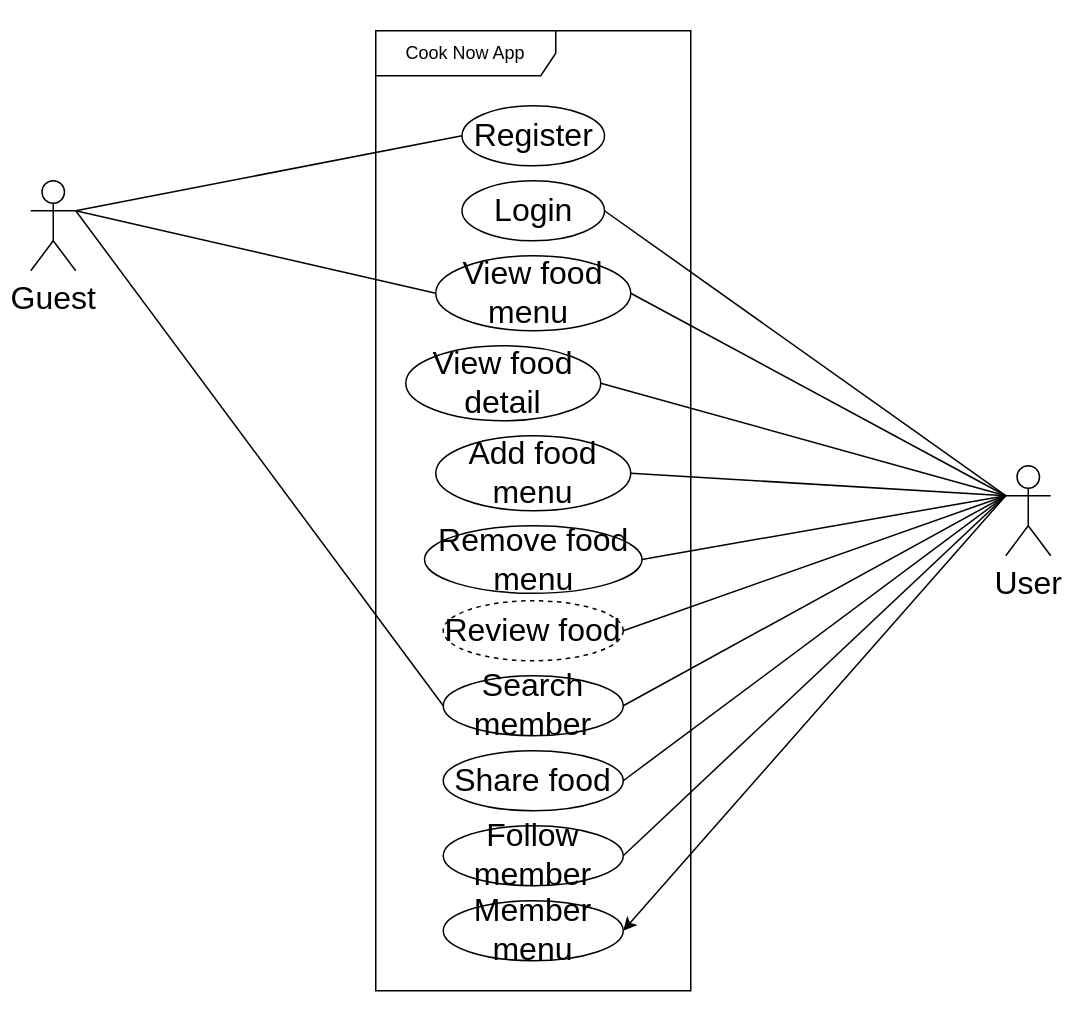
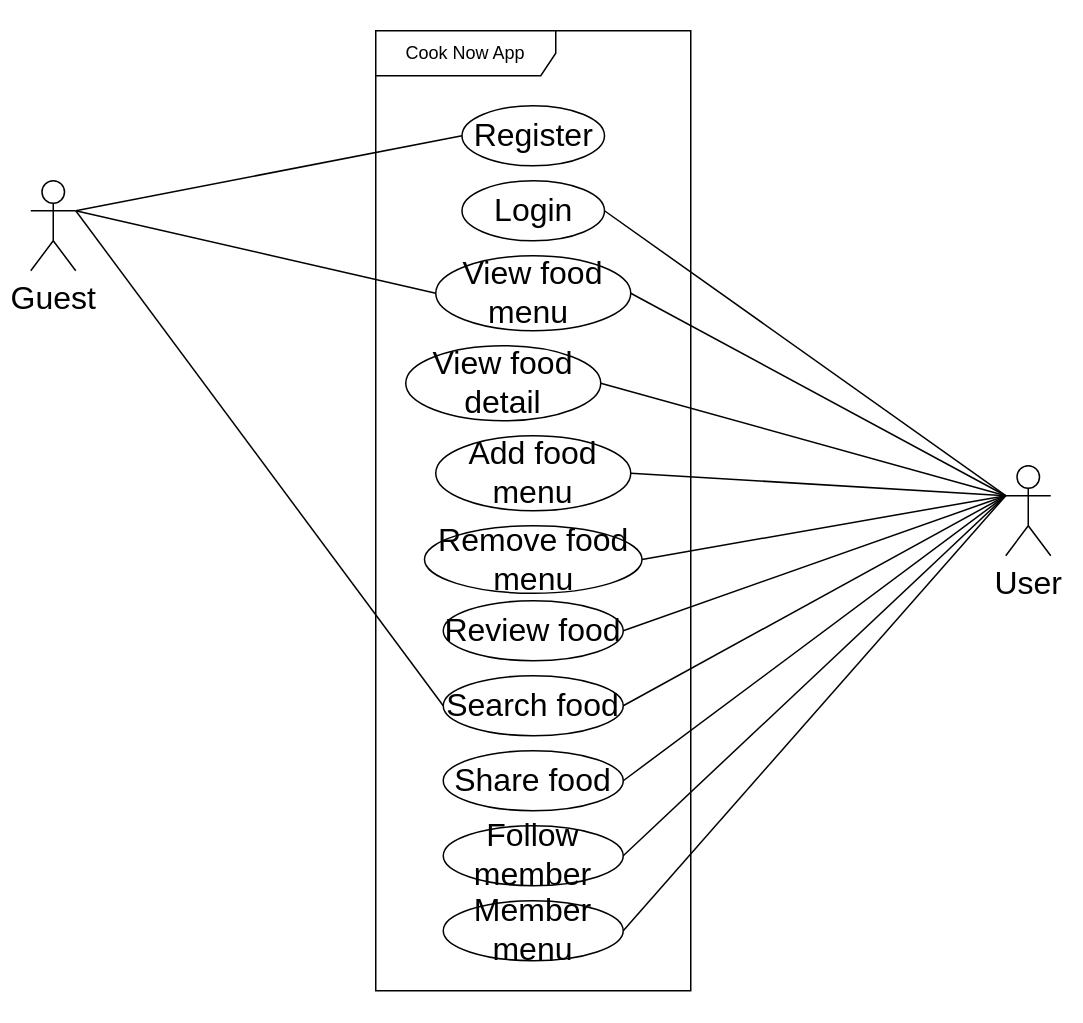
- <mxCell id="8" value="&lt;span style=&quot;font-size: 16.0pt ; font-family: &amp;#34;browallia new&amp;#34; , sans-serif&quot;&gt;Review food&lt;/span&gt;" style="ellipse;whiteSpace=wrap;html=1;dashed=1;" parent="1" vertex="1"><mxGeometry x="295" y="400" width="120" height="40" as="geometry" /></mxCell>
+ <mxCell id="8" value="&lt;span style=&quot;font-size: 16.0pt ; font-family: &amp;#34;browallia new&amp;#34; , sans-serif&quot;&gt;Review food&lt;/span&gt;" style="ellipse;whiteSpace=wrap;html=1;" parent="1" vertex="1"><mxGeometry x="295" y="400" width="120" height="40" as="geometry" /></mxCell>
- <mxCell id="9" value="&lt;span style=&quot;font-size: 16.0pt ; font-family: &amp;#34;browallia new&amp;#34; , sans-serif&quot;&gt;Search member&lt;/span&gt;" style="ellipse;whiteSpace=wrap;html=1;" parent="1" vertex="1"><mxGeometry x="295" y="450" width="120" height="40" as="geometry" /></mxCell>
+ <mxCell id="9" value="&lt;span style=&quot;font-size: 16.0pt ; font-family: &amp;#34;browallia new&amp;#34; , sans-serif&quot;&gt;Search food&lt;/span&gt;" style="ellipse;whiteSpace=wrap;html=1;" parent="1" vertex="1"><mxGeometry x="295" y="450" width="120" height="40" as="geometry" /></mxCell>
- <mxCell id="26" value="" style="endArrow=classic;html=1;exitX=0;exitY=0.333;exitDx=0;exitDy=0;exitPerimeter=0;entryX=1;entryY=0.5;entryDx=0;entryDy=0;" parent="1" source="17" target="12" edge="1"><mxGeometry width="50" height="50" relative="1" as="geometry"><mxPoint x="750" y="410" as="sourcePoint" /><mxPoint x="482.5" y="220" as="targetPoint" /></mxGeometry></mxCell>
+ <mxCell id="26" value="" style="endArrow=none;html=1;exitX=0;exitY=0.333;exitDx=0;exitDy=0;exitPerimeter=0;entryX=1;entryY=0.5;entryDx=0;entryDy=0;" parent="1" source="17" target="12" edge="1"><mxGeometry width="50" height="50" relative="1" as="geometry"><mxPoint x="750" y="410" as="sourcePoint" /><mxPoint x="482.5" y="220" as="targetPoint" /></mxGeometry></mxCell>
